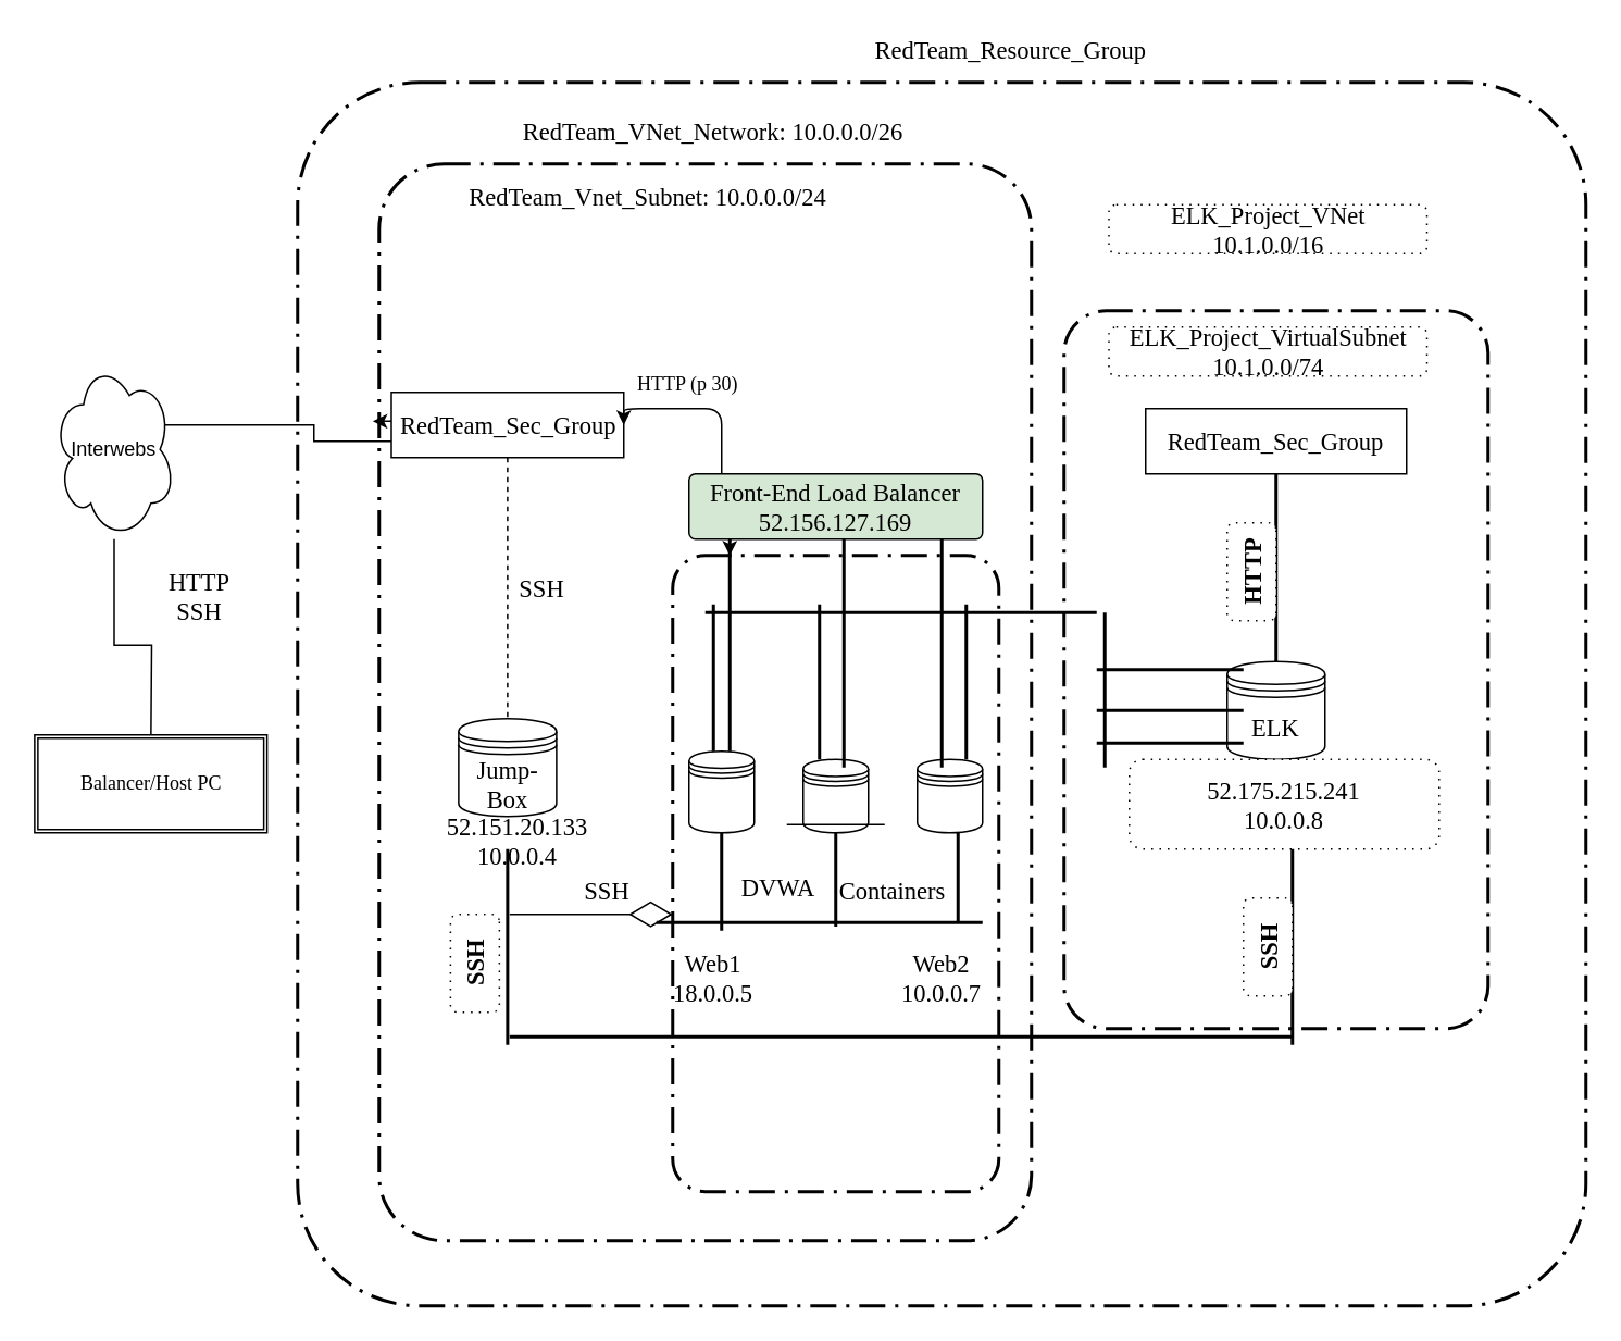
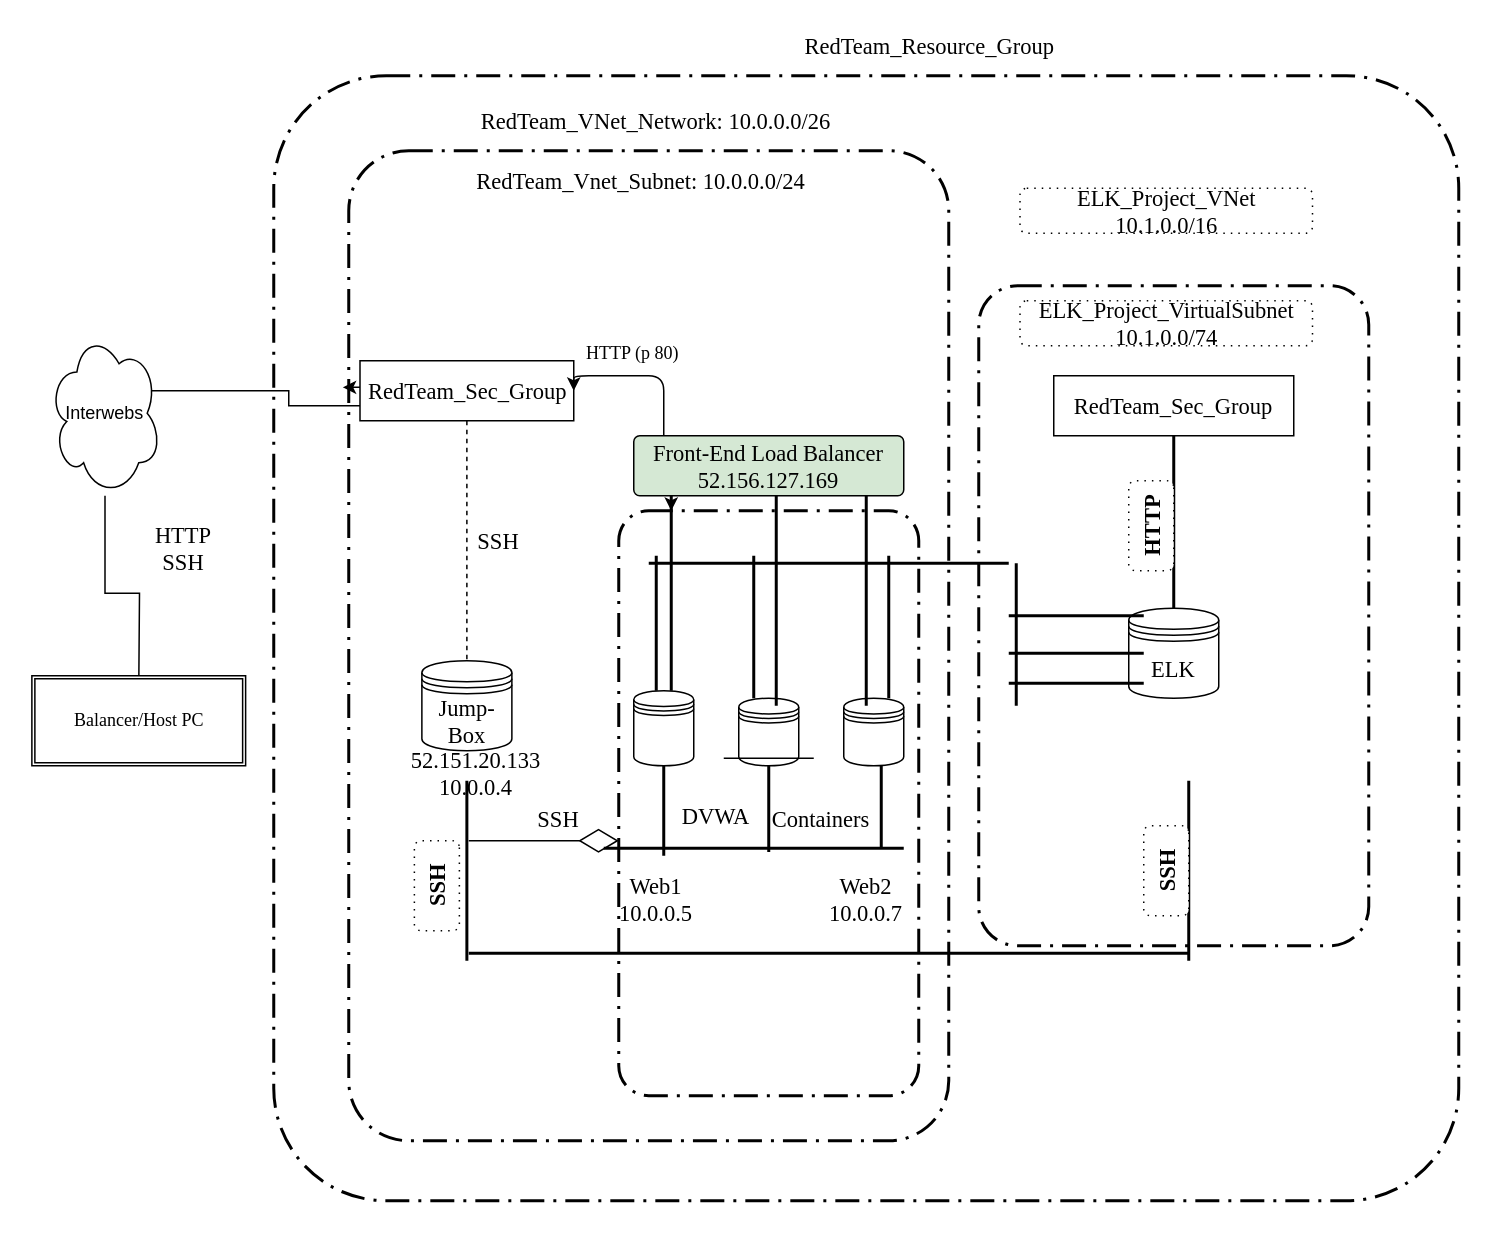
- <mxCell id="10" value="RedTeam_Vnet_Subnet: 10.0.0.0/24" style="text;html=1;strokeColor=none;fillColor=none;align=center;verticalAlign=middle;whiteSpace=wrap;rounded=0;fontFamily=Times New Roman;fontSize=15;" parent="1" vertex="1"><mxGeometry x="267" y="110" width="260" height="20" as="geometry" /></mxCell>
+ <mxCell id="10" value="RedTeam_Vnet_Subnet: 10.0.0.0/24" style="text;html=1;strokeColor=none;fillColor=none;align=center;verticalAlign=middle;whiteSpace=wrap;rounded=0;fontFamily=Times New Roman;fontSize=15;" parent="1" vertex="1"><mxGeometry x="297" y="110" width="260" height="20" as="geometry" /></mxCell>
- <mxCell id="38" value="HTTP (p 30)" style="text;html=1;strokeColor=none;fillColor=none;align=center;verticalAlign=middle;whiteSpace=wrap;rounded=0;fontFamily=Times New Roman;fontSize=12;" parent="1" vertex="1"><mxGeometry x="379.5" y="220" width="82.5" height="30" as="geometry" /></mxCell>
+ <mxCell id="38" value="HTTP (p 80)" style="text;html=1;strokeColor=none;fillColor=none;align=center;verticalAlign=middle;whiteSpace=wrap;rounded=0;fontFamily=Times New Roman;fontSize=12;" parent="1" vertex="1"><mxGeometry x="379.5" y="220" width="82.5" height="30" as="geometry" /></mxCell>
- <mxCell id="43" value="52.175.215.241&lt;br&gt;10.0.0.8" style="shape=ext;rounded=1;html=1;whiteSpace=wrap;dashed=1;dashPattern=1 4;fontFamily=Times New Roman;fontSize=15;" vertex="1" parent="1"><mxGeometry x="692" y="465" width="190" height="55" as="geometry" /></mxCell>
- <mxCell id="29" value="Web1&lt;br&gt;18.0.0.5" style="text;html=1;strokeColor=none;fillColor=none;align=center;verticalAlign=middle;whiteSpace=wrap;rounded=0;fontFamily=Times New Roman;fontSize=15;" parent="1" vertex="1"><mxGeometry x="412" y="567.5" width="50" height="62.5" as="geometry" /></mxCell>
+ <mxCell id="29" value="Web1&lt;br&gt;10.0.0.5" style="text;html=1;strokeColor=none;fillColor=none;align=center;verticalAlign=middle;whiteSpace=wrap;rounded=0;fontFamily=Times New Roman;fontSize=15;" parent="1" vertex="1"><mxGeometry x="412" y="567.5" width="50" height="62.5" as="geometry" /></mxCell>
